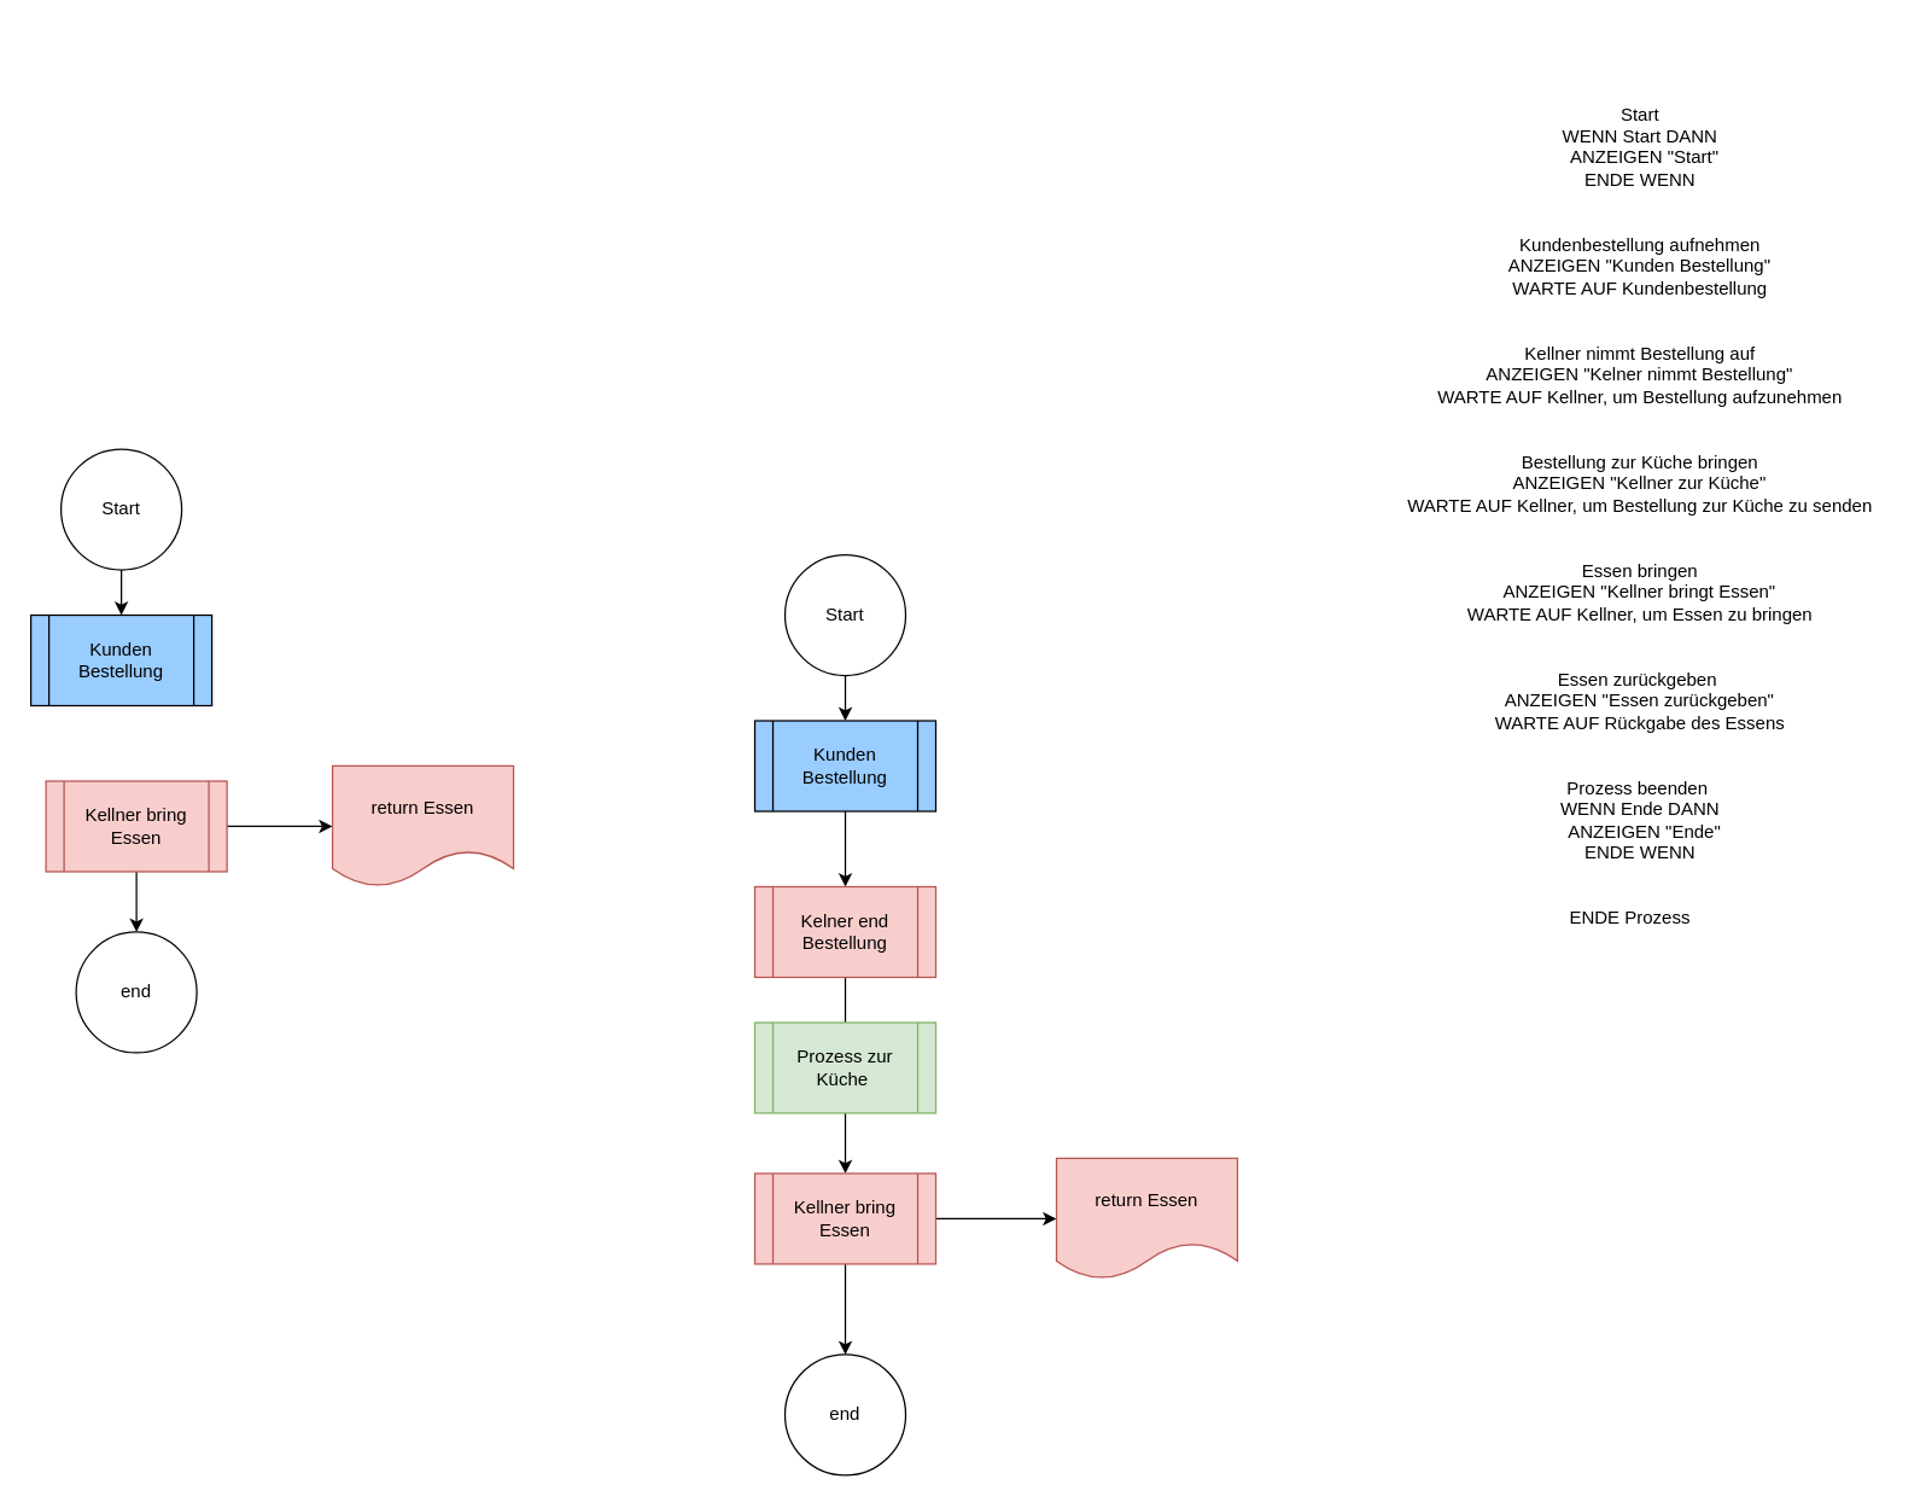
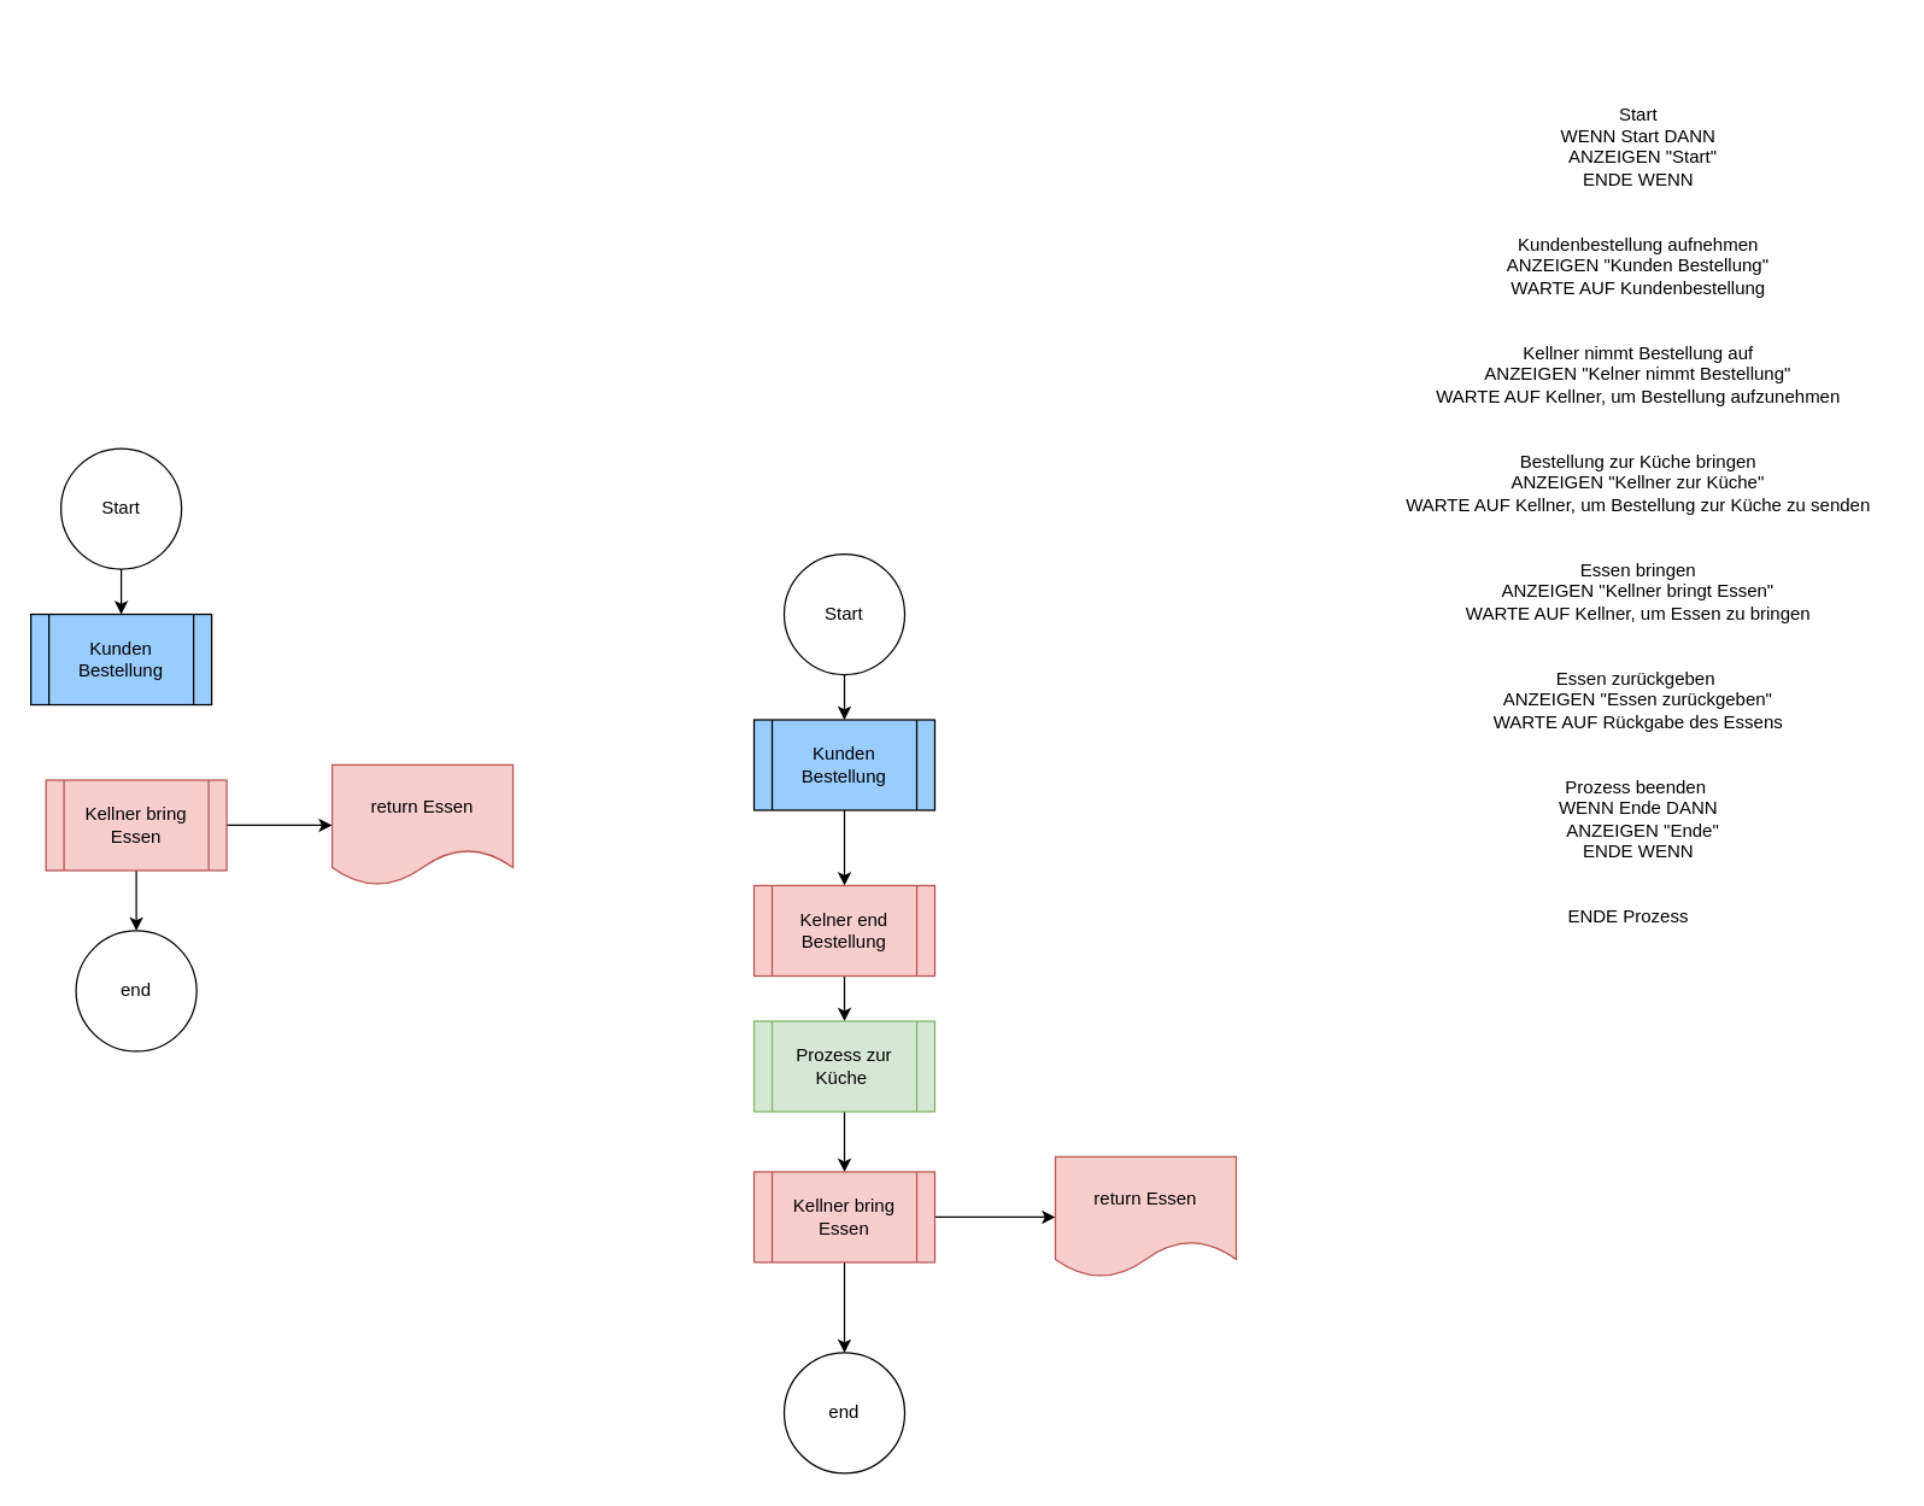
- <mxCell id="12" value="" style="edgeStyle=orthogonalEdgeStyle;rounded=0;orthogonalLoop=1;jettySize=auto;html=1;endArrow=none;" parent="1" source="13" target="15" edge="1"><mxGeometry relative="1" as="geometry" /></mxCell>
+ <mxCell id="12" value="" style="edgeStyle=orthogonalEdgeStyle;rounded=0;orthogonalLoop=1;jettySize=auto;html=1;" parent="1" source="13" target="15" edge="1"><mxGeometry relative="1" as="geometry" /></mxCell>
